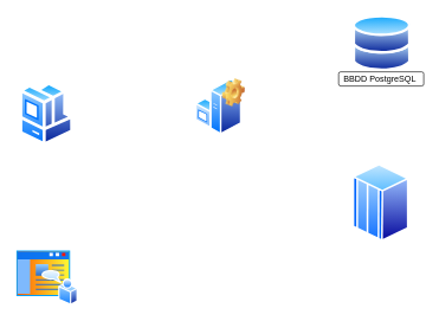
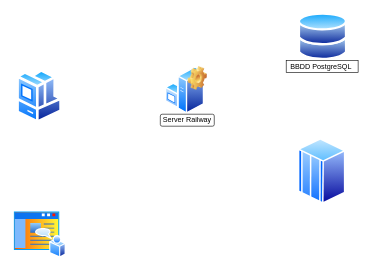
- <mxCell id="10" value="BBDD PostgreSQL&amp;nbsp;" style="rounded=1;whiteSpace=wrap;html=1;" vertex="1" parent="8"><mxGeometry y="80.6" width="120" height="20" as="geometry" /></mxCell>
+ <mxCell id="10" value="BBDD PostgreSQL&amp;nbsp;" style="whiteSpace=wrap;html=1;rounded=0;" vertex="1" parent="8"><mxGeometry y="80.6" width="120" height="20" as="geometry" /></mxCell>
+ <mxCell id="7" value="Server Railway" style="rounded=1;whiteSpace=wrap;html=1;" vertex="1" parent="3"><mxGeometry y="80" width="90" height="20" as="geometry" /></mxCell>
